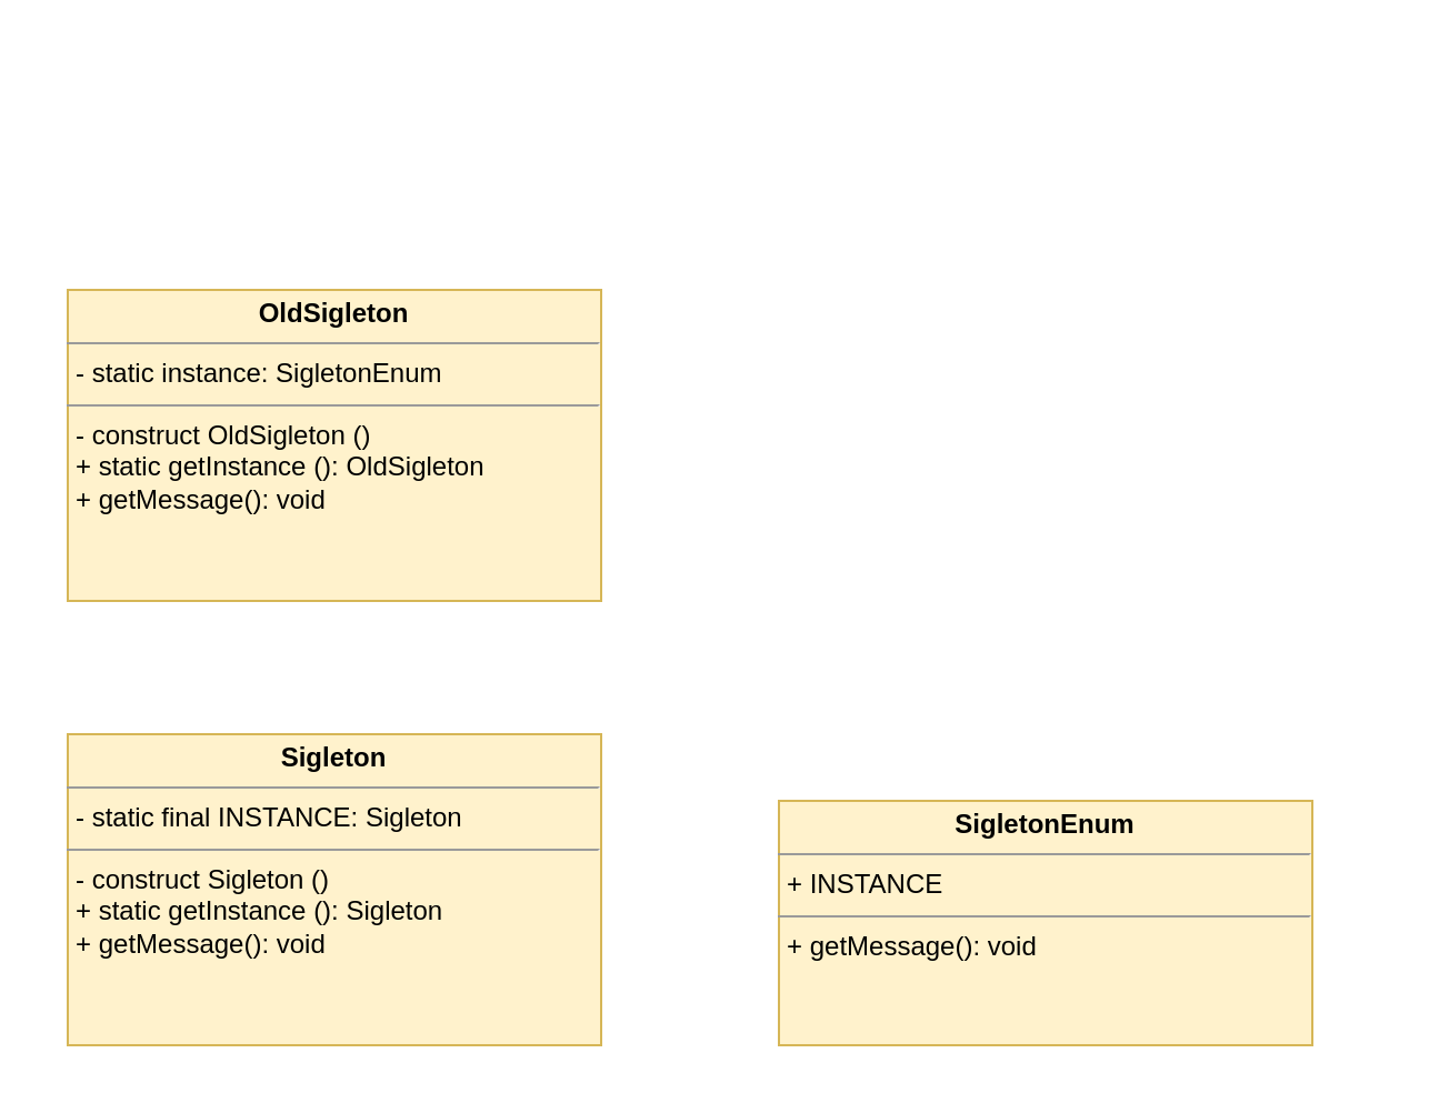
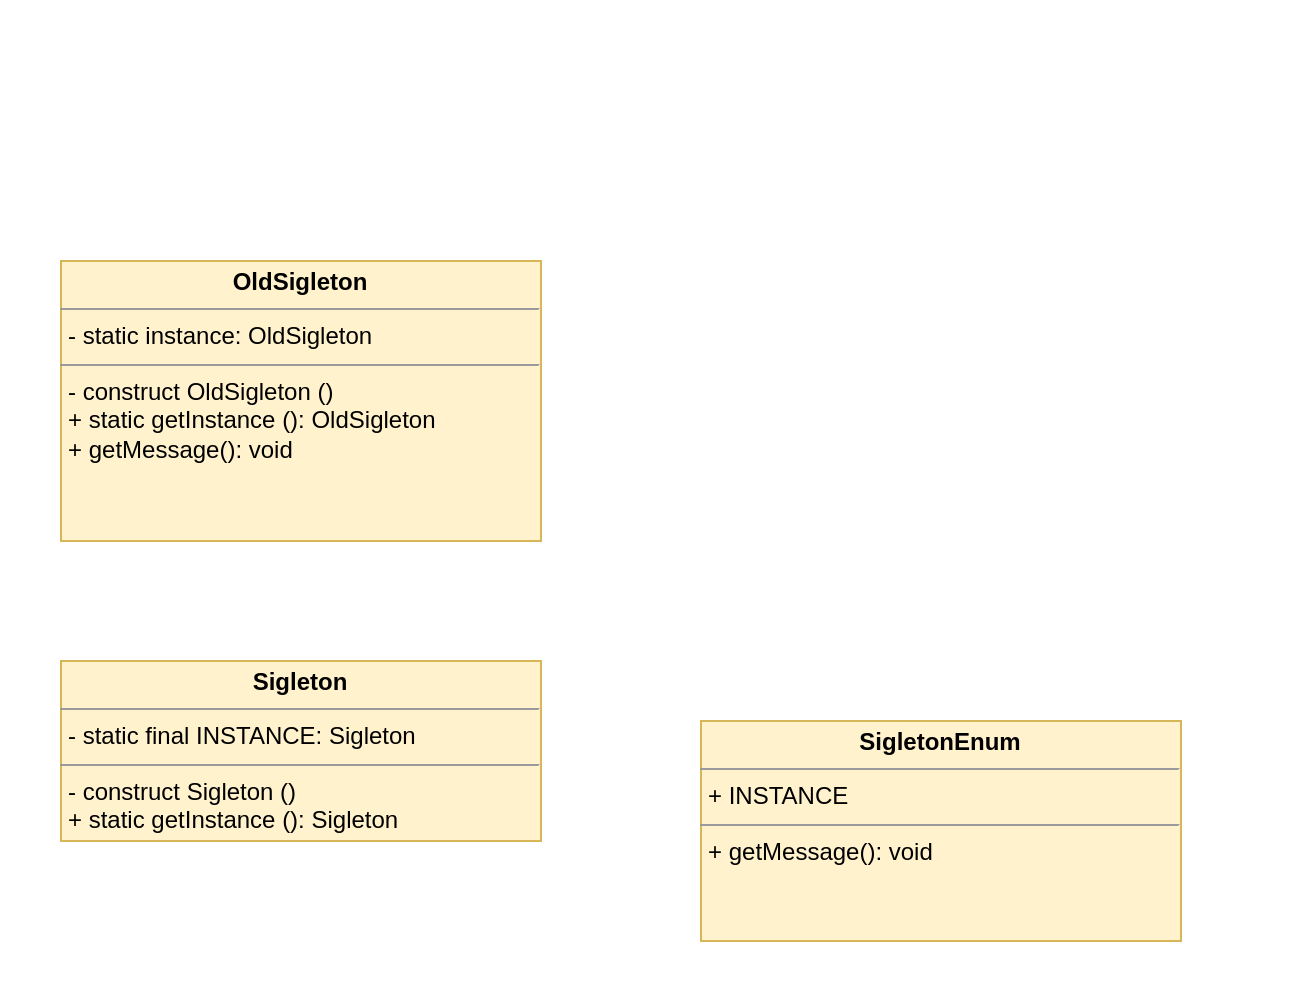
- <mxCell id="3" value="&lt;p style=&quot;margin:0px;margin-top:4px;text-align:center;&quot;&gt;&lt;b&gt;OldSigleton&lt;/b&gt;&lt;br&gt;&lt;/p&gt;&lt;hr size=&quot;1&quot;&gt;&lt;p style=&quot;margin:0px;margin-left:4px;&quot;&gt;- static instance:&amp;nbsp;SigletonEnum&lt;br&gt;&lt;/p&gt;&lt;hr size=&quot;1&quot;&gt;&lt;p style=&quot;margin:0px;margin-left:4px;&quot;&gt;- construct OldSigleton ()&lt;br&gt;+ static getInstance (): OldSigleton&lt;/p&gt;&lt;p style=&quot;margin:0px;margin-left:4px;&quot;&gt;+ getMessage(): void&lt;/p&gt;" style="verticalAlign=top;align=left;overflow=fill;fontSize=12;fontFamily=Helvetica;html=1;strokeColor=#d6b656;fillColor=#fff2cc;fontColor=#000000;" parent="1" vertex="1"><mxGeometry x="30" y="130" width="240" height="140" as="geometry" /></mxCell>
+ <mxCell id="3" value="&lt;p style=&quot;margin:0px;margin-top:4px;text-align:center;&quot;&gt;&lt;b&gt;OldSigleton&lt;/b&gt;&lt;br&gt;&lt;/p&gt;&lt;hr size=&quot;1&quot;&gt;&lt;p style=&quot;margin:0px;margin-left:4px;&quot;&gt;- static instance:&amp;nbsp;OldSigleton&lt;br&gt;&lt;/p&gt;&lt;hr size=&quot;1&quot;&gt;&lt;p style=&quot;margin:0px;margin-left:4px;&quot;&gt;- construct OldSigleton ()&lt;br&gt;+ static getInstance (): OldSigleton&lt;/p&gt;&lt;p style=&quot;margin:0px;margin-left:4px;&quot;&gt;+ getMessage(): void&lt;/p&gt;" style="verticalAlign=top;align=left;overflow=fill;fontSize=12;fontFamily=Helvetica;html=1;strokeColor=#d6b656;fillColor=#fff2cc;fontColor=#000000;" parent="1" vertex="1"><mxGeometry x="30" y="130" width="240" height="140" as="geometry" /></mxCell>
- <mxCell id="4" value="&lt;p style=&quot;margin:0px;margin-top:4px;text-align:center;&quot;&gt;&lt;b&gt;Sigleton&lt;/b&gt;&lt;br&gt;&lt;/p&gt;&lt;hr size=&quot;1&quot;&gt;&lt;p style=&quot;margin:0px;margin-left:4px;&quot;&gt;- static final INSTANCE:&amp;nbsp;Sigleton&lt;br&gt;&lt;/p&gt;&lt;hr size=&quot;1&quot;&gt;&lt;p style=&quot;margin:0px;margin-left:4px;&quot;&gt;- construct Sigleton ()&lt;br&gt;+ static getInstance (): Sigleton&lt;/p&gt;&lt;p style=&quot;margin:0px;margin-left:4px;&quot;&gt;+ getMessage(): void&lt;/p&gt;" style="verticalAlign=top;align=left;overflow=fill;fontSize=12;fontFamily=Helvetica;html=1;strokeColor=#d6b656;fillColor=#fff2cc;fontColor=#000000;" parent="1" vertex="1"><mxGeometry x="30" y="330" width="240" height="140" as="geometry" /></mxCell>
+ <mxCell id="4" value="&lt;p style=&quot;margin:0px;margin-top:4px;text-align:center;&quot;&gt;&lt;b&gt;Sigleton&lt;/b&gt;&lt;br&gt;&lt;/p&gt;&lt;hr size=&quot;1&quot;&gt;&lt;p style=&quot;margin:0px;margin-left:4px;&quot;&gt;- static final INSTANCE:&amp;nbsp;Sigleton&lt;br&gt;&lt;/p&gt;&lt;hr size=&quot;1&quot;&gt;&lt;p style=&quot;margin:0px;margin-left:4px;&quot;&gt;- construct Sigleton ()&lt;br&gt;+ static getInstance (): Sigleton&lt;/p&gt;&lt;p style=&quot;margin:0px;margin-left:4px;&quot;&gt;+ getMessage(): void&lt;/p&gt;" style="verticalAlign=top;align=left;overflow=fill;fontSize=12;fontFamily=Helvetica;html=1;strokeColor=#d6b656;fillColor=#fff2cc;fontColor=#000000;" parent="1" vertex="1"><mxGeometry x="30" y="330" width="240" height="90" as="geometry" /></mxCell>
